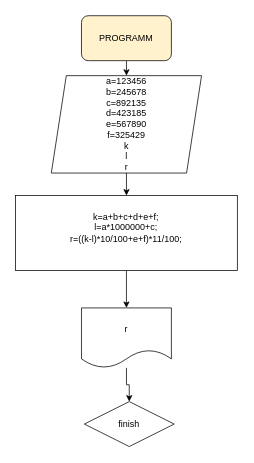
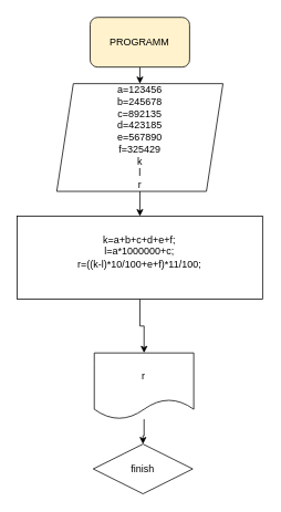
- <mxCell id="9" value="r" style="shape=document;whiteSpace=wrap;html=1;boundedLbl=1;" parent="1" vertex="1"><mxGeometry x="108.25" y="410" width="120" height="80" as="geometry" /></mxCell>
+ <mxCell id="9" value="r" style="shape=document;whiteSpace=wrap;html=1;boundedLbl=1;" parent="1" vertex="1"><mxGeometry x="113.25" y="425" width="120" height="80" as="geometry" /></mxCell>
